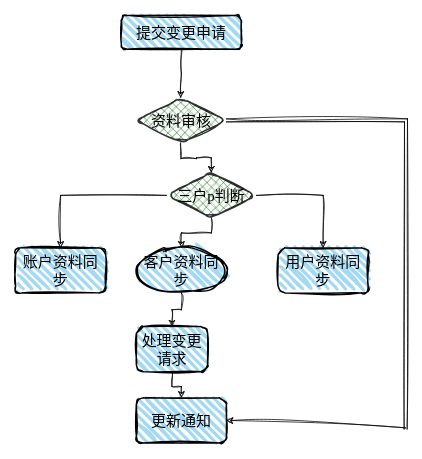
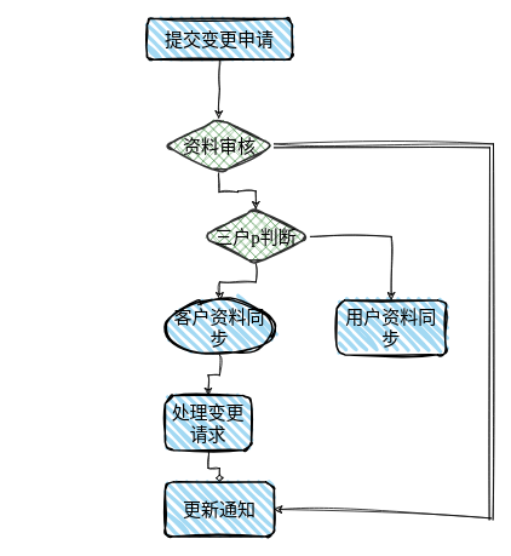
- <mxCell id="5" style="edgeStyle=orthogonalEdgeStyle;rounded=0;sketch=1;hachureGap=4;jiggle=2;curveFitting=1;orthogonalLoop=1;jettySize=auto;html=1;entryX=0.5;entryY=0;entryDx=0;entryDy=0;fontFamily=Architects Daughter;fontSource=https%3A%2F%2Ffonts.googleapis.com%2Fcss%3Ffamily%3DArchitects%2BDaughter;fontSize=16;" edge="1" parent="1" source="8" target="9"><mxGeometry relative="1" as="geometry" /></mxCell>
- <mxCell id="9" value="&lt;p class=&quot;MsoNormal&quot;&gt;账户资料同步&lt;/p&gt;" style="rounded=1;whiteSpace=wrap;html=1;strokeWidth=2;fillWeight=4;hachureGap=8;hachureAngle=45;fillColor=#1ba1e2;sketch=1;jiggle=2;curveFitting=1;fontFamily=Architects Daughter;fontSource=https%3A%2F%2Ffonts.googleapis.com%2Fcss%3Ffamily%3DArchitects%2BDaughter;fontSize=20;fillOpacity=40;" vertex="1" parent="1"><mxGeometry x="20" y="330" width="120" height="60" as="geometry" /></mxCell>
- <mxCell id="13" value="" style="edgeStyle=orthogonalEdgeStyle;rounded=0;sketch=1;hachureGap=4;jiggle=2;curveFitting=1;orthogonalLoop=1;jettySize=auto;html=1;fontFamily=Architects Daughter;fontSource=https%3A%2F%2Ffonts.googleapis.com%2Fcss%3Ffamily%3DArchitects%2BDaughter;fontSize=16;" edge="1" parent="1" source="14" target="17"><mxGeometry relative="1" as="geometry" /></mxCell>
+ <mxCell id="13" value="" style="edgeStyle=orthogonalEdgeStyle;rounded=0;sketch=1;hachureGap=4;jiggle=2;curveFitting=1;orthogonalLoop=1;jettySize=auto;html=1;fontFamily=Architects Daughter;fontSource=https%3A%2F%2Ffonts.googleapis.com%2Fcss%3Ffamily%3DArchitects%2BDaughter;fontSize=16;endArrow=diamond;" edge="1" parent="1" source="14" target="17"><mxGeometry relative="1" as="geometry" /></mxCell>
